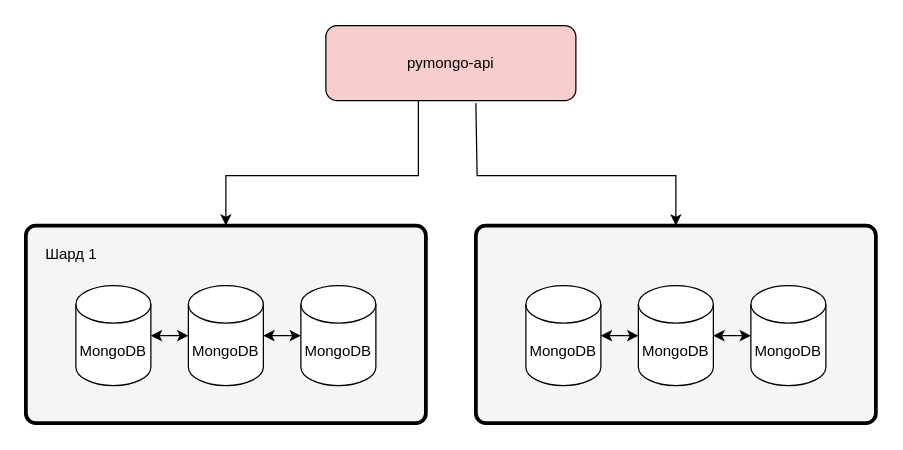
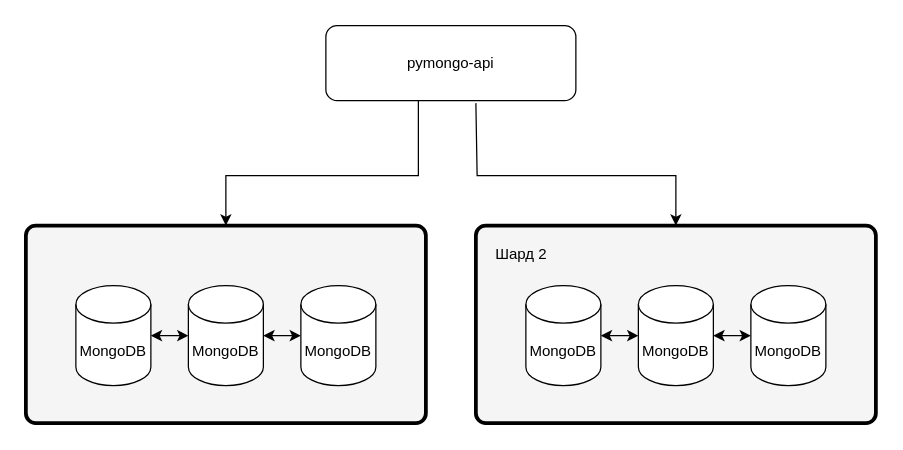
- <mxCell id="2" value="pymongo-api" style="rounded=1;whiteSpace=wrap;html=1;fillColor=#f8cecc;" vertex="1" parent="1"><mxGeometry x="260" y="20" width="200" height="60" as="geometry" /></mxCell>
+ <mxCell id="2" value="pymongo-api" style="rounded=1;whiteSpace=wrap;html=1;" vertex="1" parent="1"><mxGeometry x="260" y="20" width="200" height="60" as="geometry" /></mxCell>
- <mxCell id="10" value="Шард 1" style="text;strokeColor=none;fillColor=none;align=left;verticalAlign=middle;spacingLeft=4;spacingRight=4;overflow=hidden;points=[[0,0.5],[1,0.5]];portConstraint=eastwest;rotatable=0;whiteSpace=wrap;html=1;" vertex="1" parent="1"><mxGeometry x="30" y="188" width="80" height="30" as="geometry" /></mxCell>
+ <mxCell id="17" value="Шард 2" style="text;strokeColor=none;fillColor=none;align=left;verticalAlign=middle;spacingLeft=4;spacingRight=4;overflow=hidden;points=[[0,0.5],[1,0.5]];portConstraint=eastwest;rotatable=0;whiteSpace=wrap;html=1;" vertex="1" parent="1"><mxGeometry x="390" y="188" width="80" height="30" as="geometry" /></mxCell>
